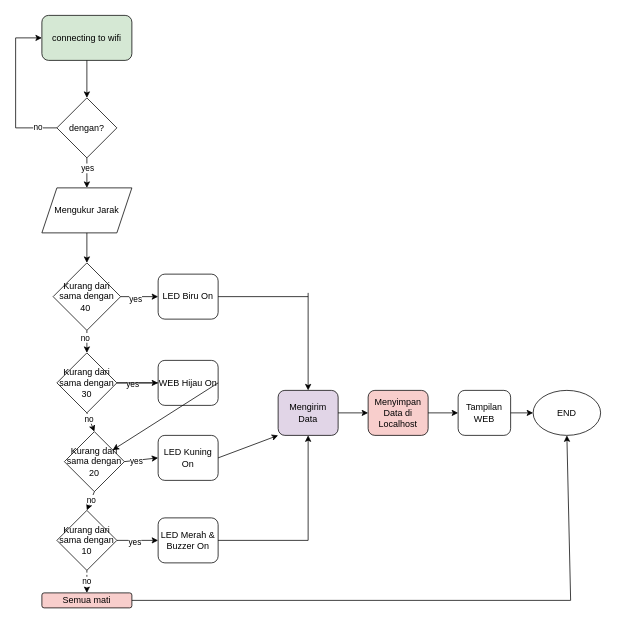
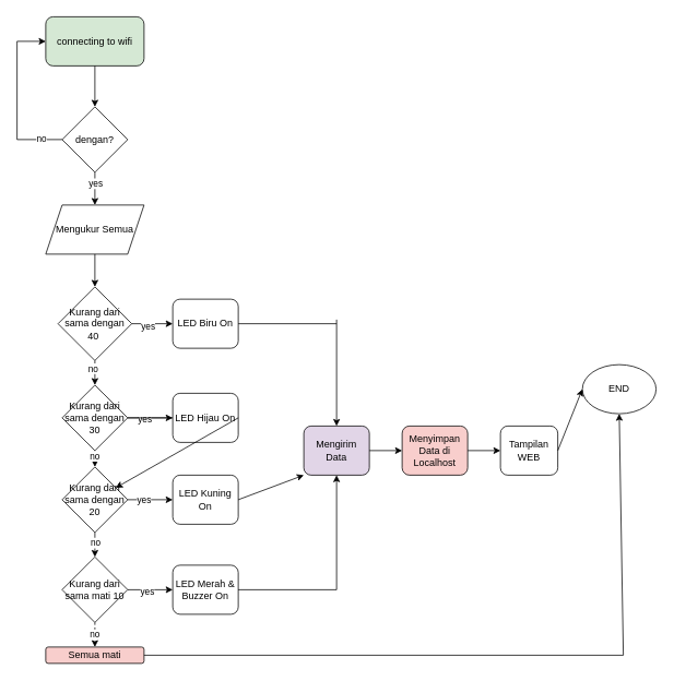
- <mxCell id="9" value="Mengukur Jarak" style="shape=parallelogram;perimeter=parallelogramPerimeter;whiteSpace=wrap;html=1;fixedSize=1;" vertex="1" parent="1"><mxGeometry x="55" y="250" width="120" height="60" as="geometry" /></mxCell>
+ <mxCell id="9" value="Mengukur Semua" style="shape=parallelogram;perimeter=parallelogramPerimeter;whiteSpace=wrap;html=1;fixedSize=1;" vertex="1" parent="1"><mxGeometry x="55" y="250" width="120" height="60" as="geometry" /></mxCell>
- <mxCell id="36" value="WEB Hijau On" style="rounded=1;whiteSpace=wrap;html=1;" vertex="1" parent="1"><mxGeometry x="210" y="480" width="80" height="60" as="geometry" /></mxCell>
+ <mxCell id="36" value="LED Hijau On" style="rounded=1;whiteSpace=wrap;html=1;" vertex="1" parent="1"><mxGeometry x="210" y="480" width="80" height="60" as="geometry" /></mxCell>
- <mxCell id="49" value="END" style="ellipse;whiteSpace=wrap;html=1;" vertex="1" parent="1"><mxGeometry x="710" y="520" width="90" height="60" as="geometry" /></mxCell>
+ <mxCell id="49" value="END" style="ellipse;whiteSpace=wrap;html=1;" vertex="1" parent="1"><mxGeometry x="710" y="445" width="90" height="60" as="geometry" /></mxCell>
- <mxCell id="14" value="Kurang dari sama dengan 20" style="rhombus;whiteSpace=wrap;html=1;" vertex="1" parent="1"><mxGeometry x="85" y="575" width="80" height="80" as="geometry" /></mxCell>
+ <mxCell id="14" value="Kurang dari sama dengan 20" style="rhombus;whiteSpace=wrap;html=1;" vertex="1" parent="1"><mxGeometry x="75" y="570" width="80" height="80" as="geometry" /></mxCell>
- <mxCell id="15" value="Kurang dari sama dengan 10" style="rhombus;whiteSpace=wrap;html=1;" vertex="1" parent="1"><mxGeometry x="75" y="680" width="80" height="80" as="geometry" /></mxCell>
+ <mxCell id="15" value="Kurang dari sama mati 10" style="rhombus;whiteSpace=wrap;html=1;" vertex="1" parent="1"><mxGeometry x="75" y="680" width="80" height="80" as="geometry" /></mxCell>
